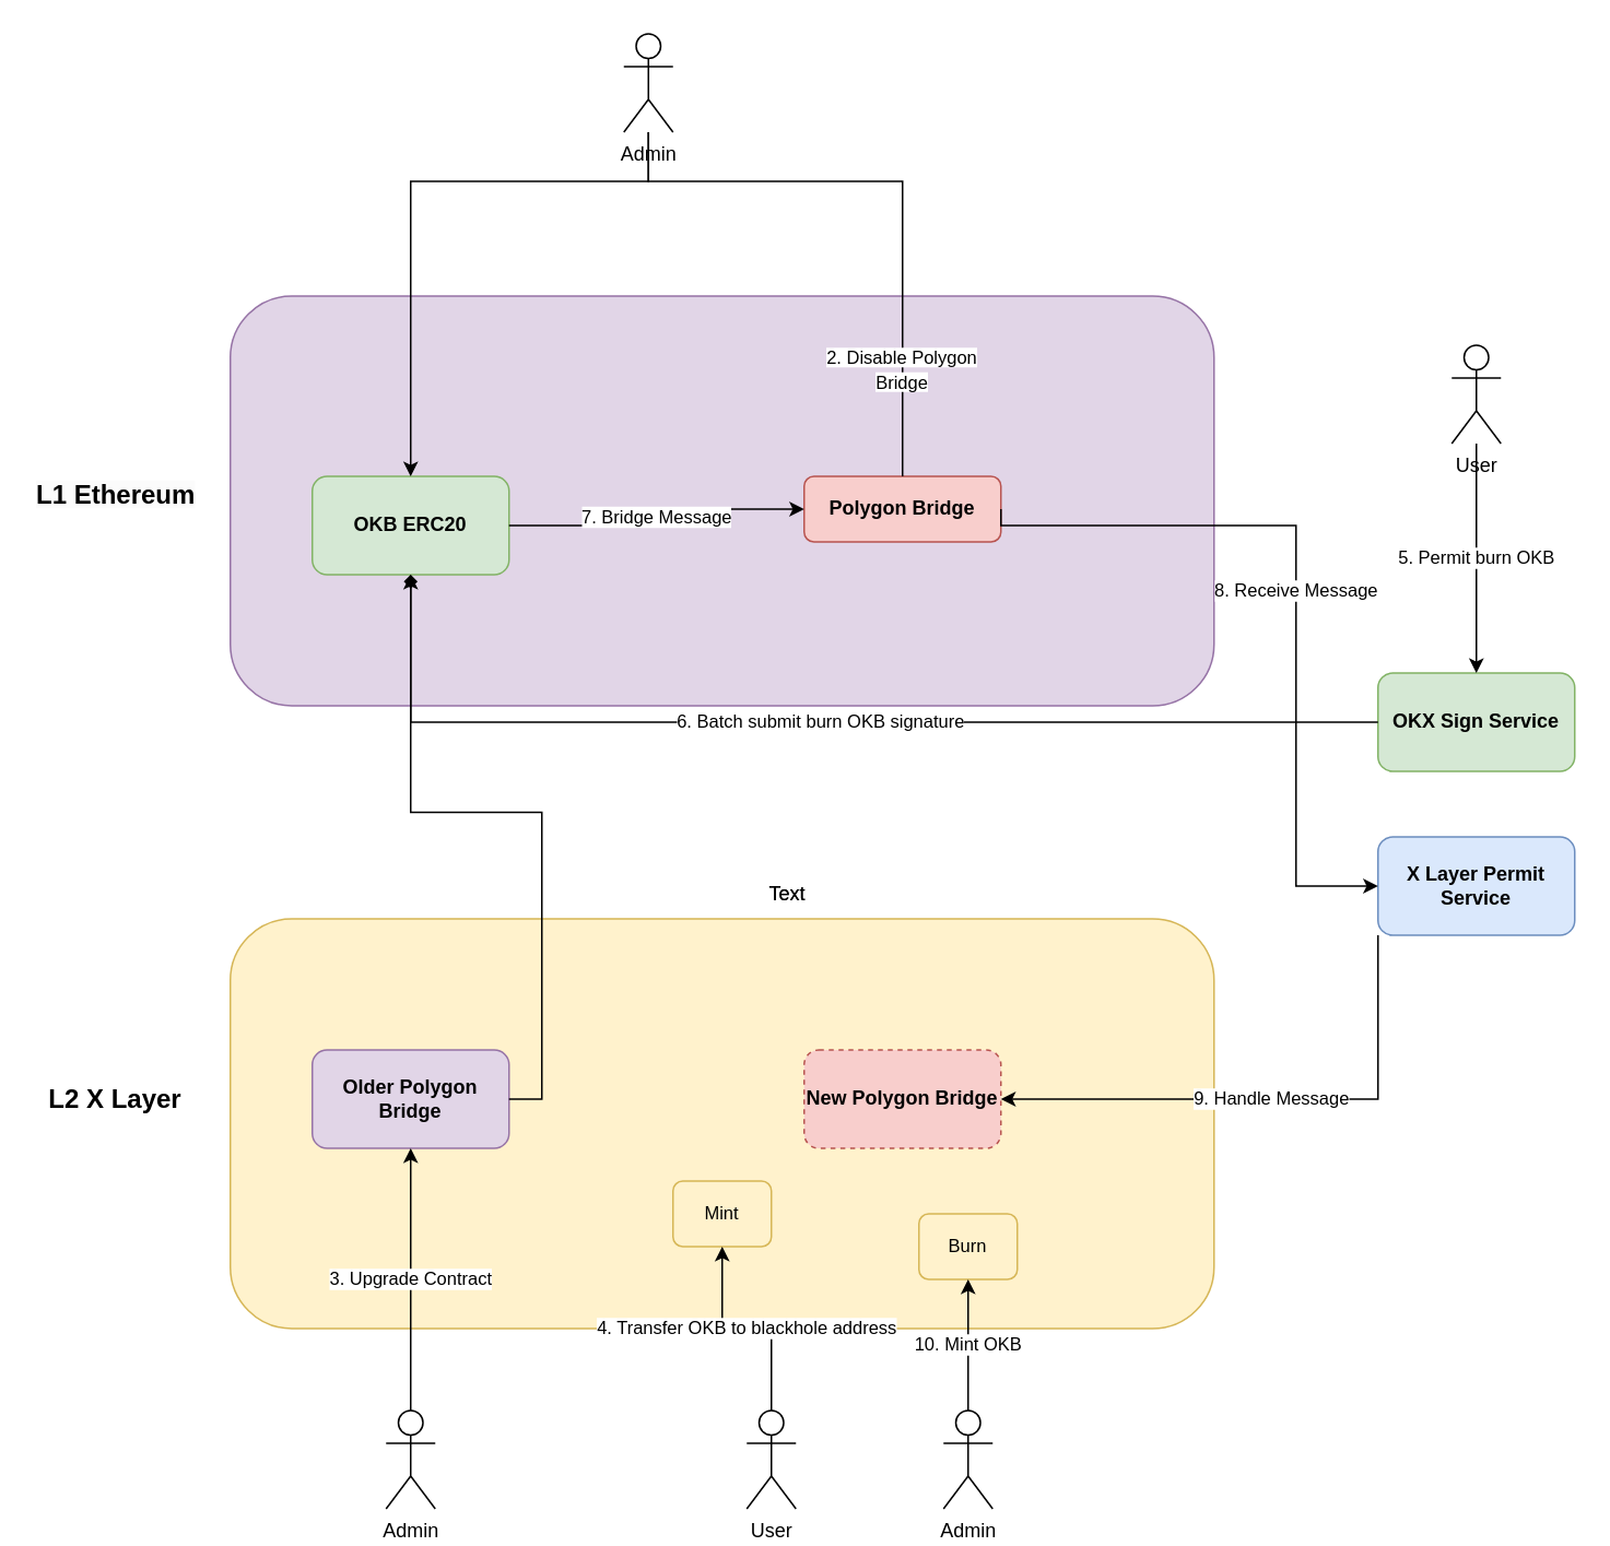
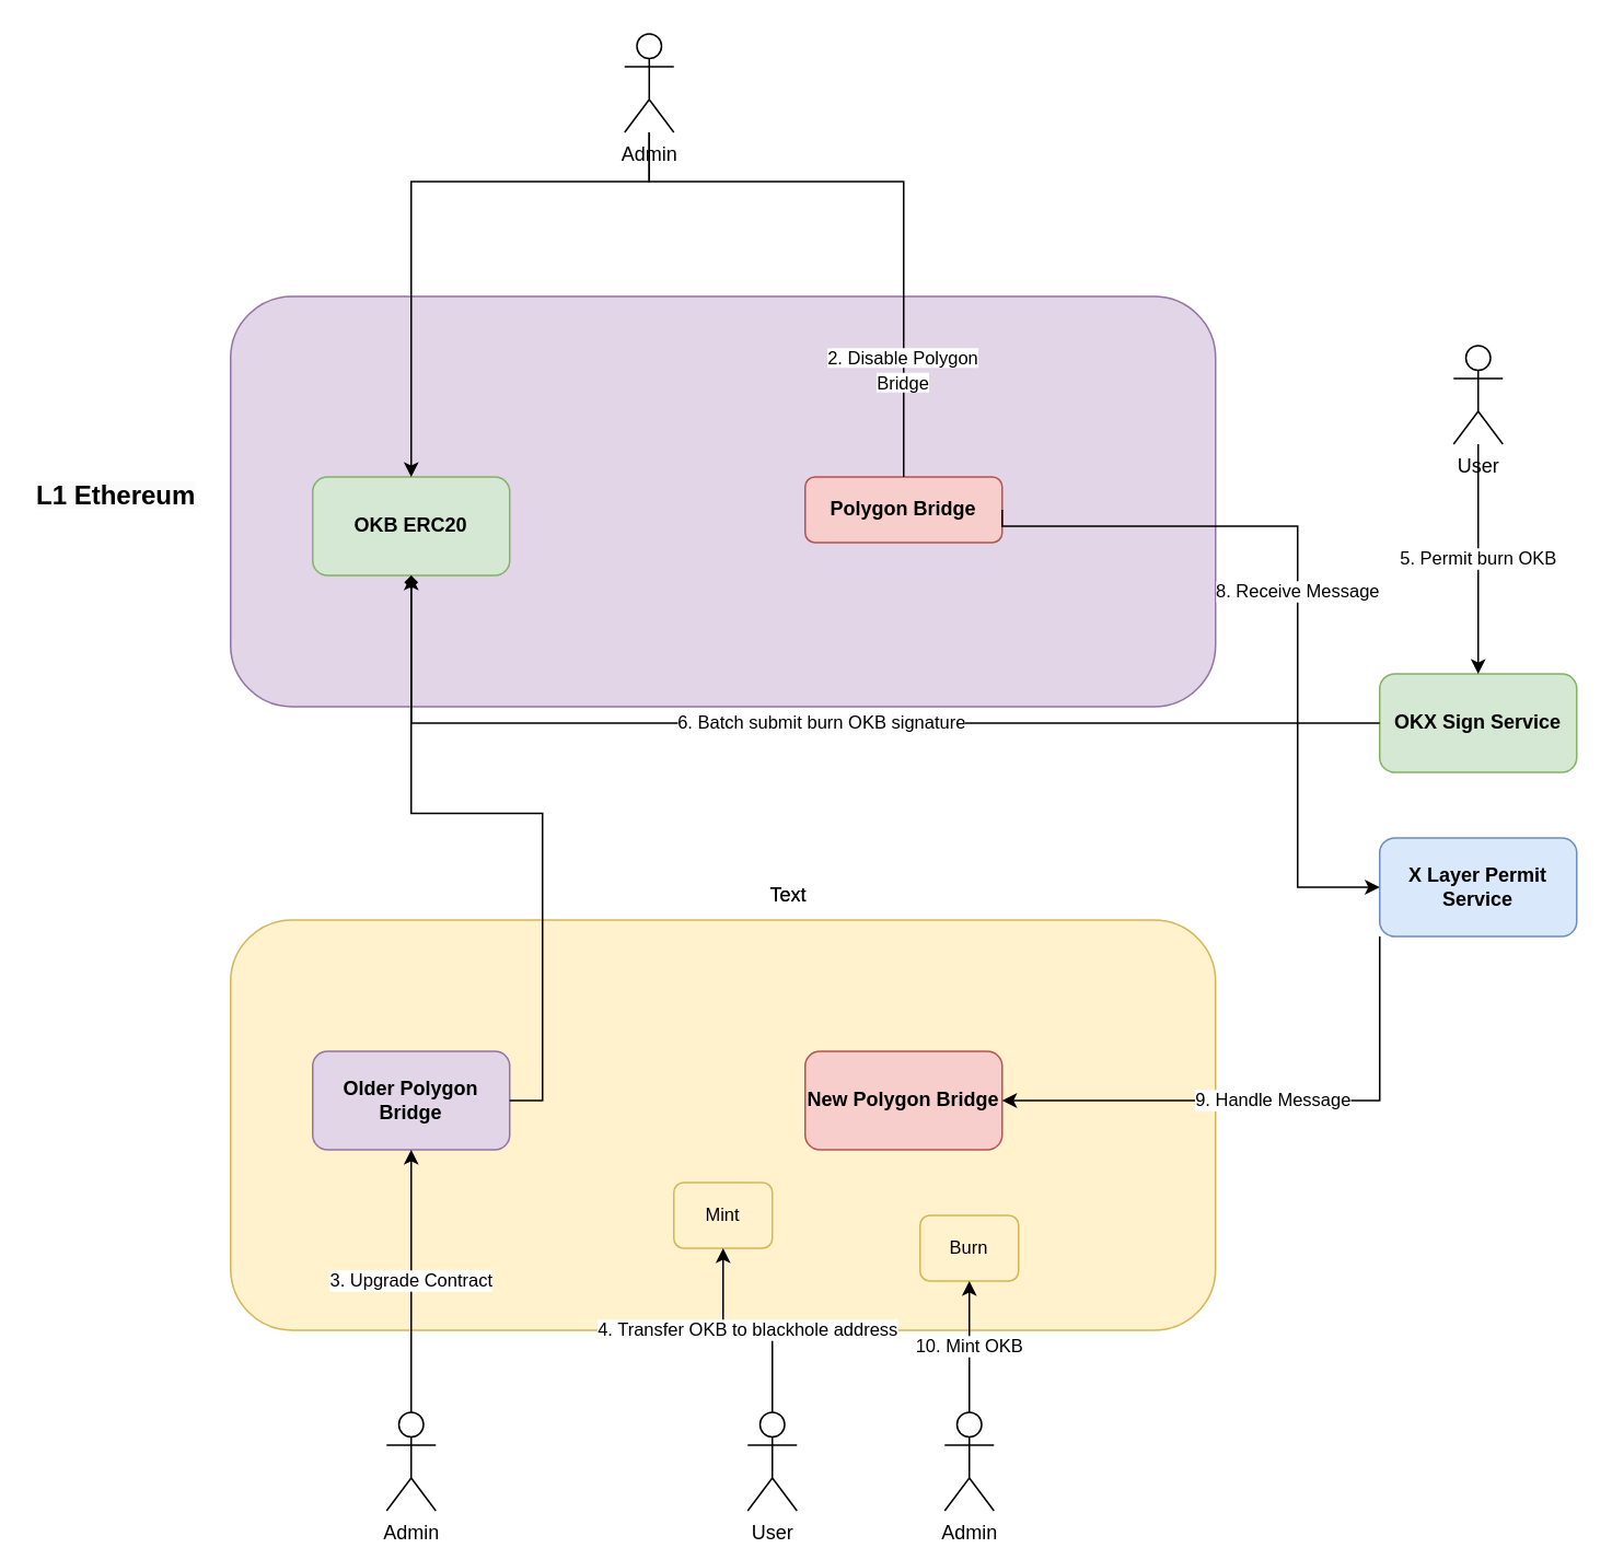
- <mxCell id="21" value="7. Bridge Message" style="edgeStyle=orthogonalEdgeStyle;rounded=0;orthogonalLoop=1;jettySize=auto;html=1;exitX=1;exitY=0.5;exitDx=0;exitDy=0;entryX=0;entryY=0.5;entryDx=0;entryDy=0;strokeStyle=dashed;labelBackgroundColor=#ffffff;" parent="1" source="7" target="8" edge="1"><mxGeometry relative="1" as="geometry" /></mxCell>
- <mxCell id="28" value="&lt;span style=&quot;font-size: 16px; font-weight: 700;&quot;&gt;L2 X Layer&lt;/span&gt;" style="text;html=1;strokeColor=none;fillColor=none;align=center;verticalAlign=middle;whiteSpace=wrap;rounded=0;" parent="1" vertex="1"><mxGeometry x="20" y="655" width="100" height="30" as="geometry" /></mxCell>
- <mxCell id="12" value="New Polygon Bridge" style="rounded=1;whiteSpace=wrap;html=1;fillColor=#f8cecc;strokeColor=#b85450;fontSize=12;fontStyle=1;dashed=1;" parent="1" vertex="1"><mxGeometry x="490" y="640" width="120" height="60" as="geometry" /></mxCell>
+ <mxCell id="12" value="New Polygon Bridge" style="rounded=1;whiteSpace=wrap;html=1;fillColor=#f8cecc;strokeColor=#b85450;fontSize=12;fontStyle=1;" parent="1" vertex="1"><mxGeometry x="490" y="640" width="120" height="60" as="geometry" /></mxCell>
